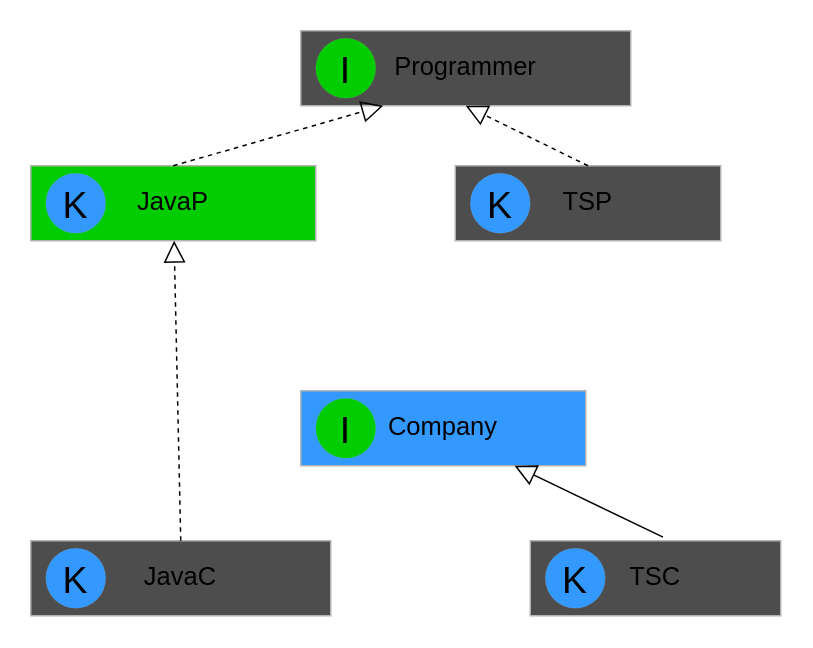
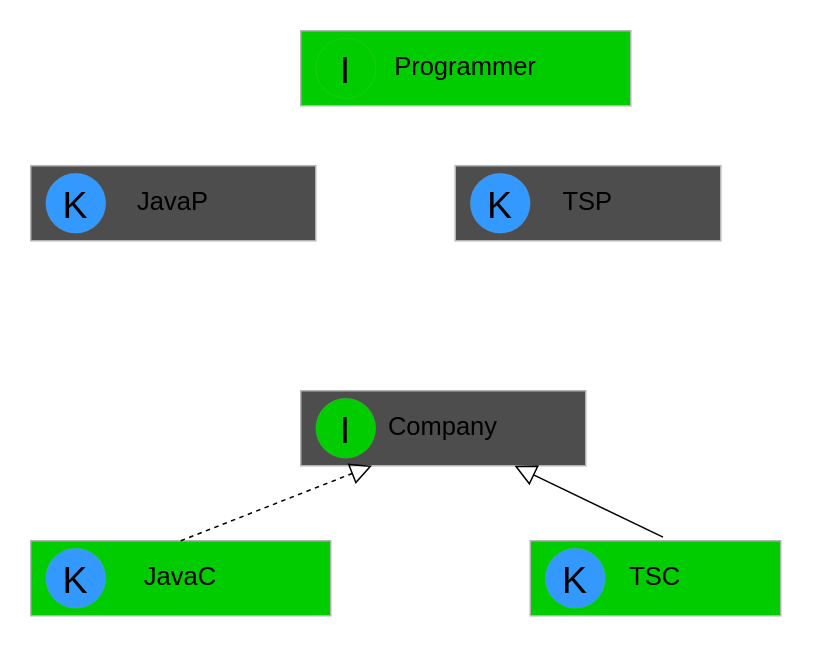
- <mxCell id="2" value="&lt;font style=&quot;font-size: 17px;&quot;&gt;Programmer&lt;/font&gt;" style="rounded=0;whiteSpace=wrap;html=1;fillColor=#4D4D4D;align=center;strokeColor=#B3B3B3;" vertex="1" parent="1"><mxGeometry x="200" y="20" width="220" height="50" as="geometry" /></mxCell>
+ <mxCell id="2" value="&lt;font style=&quot;font-size: 17px;&quot;&gt;Programmer&lt;/font&gt;" style="rounded=0;whiteSpace=wrap;html=1;fillColor=#00cc00;align=center;strokeColor=#B3B3B3;" vertex="1" parent="1"><mxGeometry x="200" y="20" width="220" height="50" as="geometry" /></mxCell>
- <mxCell id="14" value="" style="endArrow=block;dashed=1;endFill=0;endSize=12;html=1;rounded=0;entryX=0.25;entryY=1;entryDx=0;entryDy=0;exitX=0.5;exitY=0;exitDx=0;exitDy=0;" edge="1" parent="1" source="4" target="2"><mxGeometry width="160" relative="1" as="geometry"><mxPoint x="250" y="280" as="sourcePoint" /><mxPoint x="410" y="280" as="targetPoint" /></mxGeometry></mxCell>
- <mxCell id="15" value="" style="endArrow=block;dashed=1;endFill=0;endSize=12;html=1;rounded=0;entryX=0.5;entryY=1;entryDx=0;entryDy=0;exitX=0.5;exitY=0;exitDx=0;exitDy=0;" edge="1" parent="1" source="6" target="2"><mxGeometry width="160" relative="1" as="geometry"><mxPoint x="250" y="280" as="sourcePoint" /><mxPoint x="410" y="280" as="targetPoint" /></mxGeometry></mxCell>
- <mxCell id="4" value="&lt;font style=&quot;font-size: 17px;&quot;&gt;JavaP&lt;/font&gt;" style="rounded=0;whiteSpace=wrap;html=1;fillColor=#00cc00;align=center;strokeColor=#B3B3B3;" vertex="1" parent="1"><mxGeometry x="20" y="110" width="190" height="50" as="geometry" /></mxCell>
+ <mxCell id="4" value="&lt;font style=&quot;font-size: 17px;&quot;&gt;JavaP&lt;/font&gt;" style="rounded=0;whiteSpace=wrap;html=1;fillColor=#4D4D4D;align=center;strokeColor=#B3B3B3;" vertex="1" parent="1"><mxGeometry x="20" y="110" width="190" height="50" as="geometry" /></mxCell>
- <mxCell id="16" value="" style="endArrow=block;dashed=1;endFill=0;endSize=12;html=1;rounded=0;exitX=0.5;exitY=0;exitDx=0;exitDy=0;" edge="1" parent="1" source="10" target="4"><mxGeometry width="160" relative="1" as="geometry"><mxPoint x="250" y="280" as="sourcePoint" /><mxPoint x="410" y="280" as="targetPoint" /></mxGeometry></mxCell>
+ <mxCell id="16" value="" style="endArrow=block;dashed=1;endFill=0;endSize=12;html=1;rounded=0;entryX=0.25;entryY=1;entryDx=0;entryDy=0;exitX=0.5;exitY=0;exitDx=0;exitDy=0;" edge="1" parent="1" source="10" target="8"><mxGeometry width="160" relative="1" as="geometry"><mxPoint x="250" y="280" as="sourcePoint" /><mxPoint x="410" y="280" as="targetPoint" /></mxGeometry></mxCell>
- <mxCell id="8" value="&lt;font style=&quot;font-size: 17px;&quot;&gt;Company&lt;/font&gt;" style="rounded=0;whiteSpace=wrap;html=1;fillColor=#3399ff;align=center;strokeColor=#B3B3B3;" vertex="1" parent="1"><mxGeometry x="200" y="260" width="190" height="50" as="geometry" /></mxCell>
+ <mxCell id="8" value="&lt;font style=&quot;font-size: 17px;&quot;&gt;Company&lt;/font&gt;" style="rounded=0;whiteSpace=wrap;html=1;fillColor=#4D4D4D;align=center;strokeColor=#B3B3B3;" vertex="1" parent="1"><mxGeometry x="200" y="260" width="190" height="50" as="geometry" /></mxCell>
- <mxCell id="10" value="&lt;font style=&quot;font-size: 17px;&quot;&gt;JavaC&lt;/font&gt;" style="rounded=0;whiteSpace=wrap;html=1;fillColor=#4D4D4D;align=center;strokeColor=#B3B3B3;" vertex="1" parent="1"><mxGeometry x="20" y="360" width="200" height="50" as="geometry" /></mxCell>
+ <mxCell id="10" value="&lt;font style=&quot;font-size: 17px;&quot;&gt;JavaC&lt;/font&gt;" style="rounded=0;whiteSpace=wrap;html=1;fillColor=#00cc00;align=center;strokeColor=#B3B3B3;" vertex="1" parent="1"><mxGeometry x="20" y="360" width="200" height="50" as="geometry" /></mxCell>
- <mxCell id="12" value="&lt;font style=&quot;font-size: 17px;&quot;&gt;TSC&lt;/font&gt;" style="rounded=0;whiteSpace=wrap;html=1;fillColor=#4D4D4D;align=center;strokeColor=#B3B3B3;" vertex="1" parent="1"><mxGeometry x="353" y="360" width="167" height="50" as="geometry" /></mxCell>
+ <mxCell id="12" value="&lt;font style=&quot;font-size: 17px;&quot;&gt;TSC&lt;/font&gt;" style="rounded=0;whiteSpace=wrap;html=1;fillColor=#00cc00;align=center;strokeColor=#B3B3B3;" vertex="1" parent="1"><mxGeometry x="353" y="360" width="167" height="50" as="geometry" /></mxCell>
